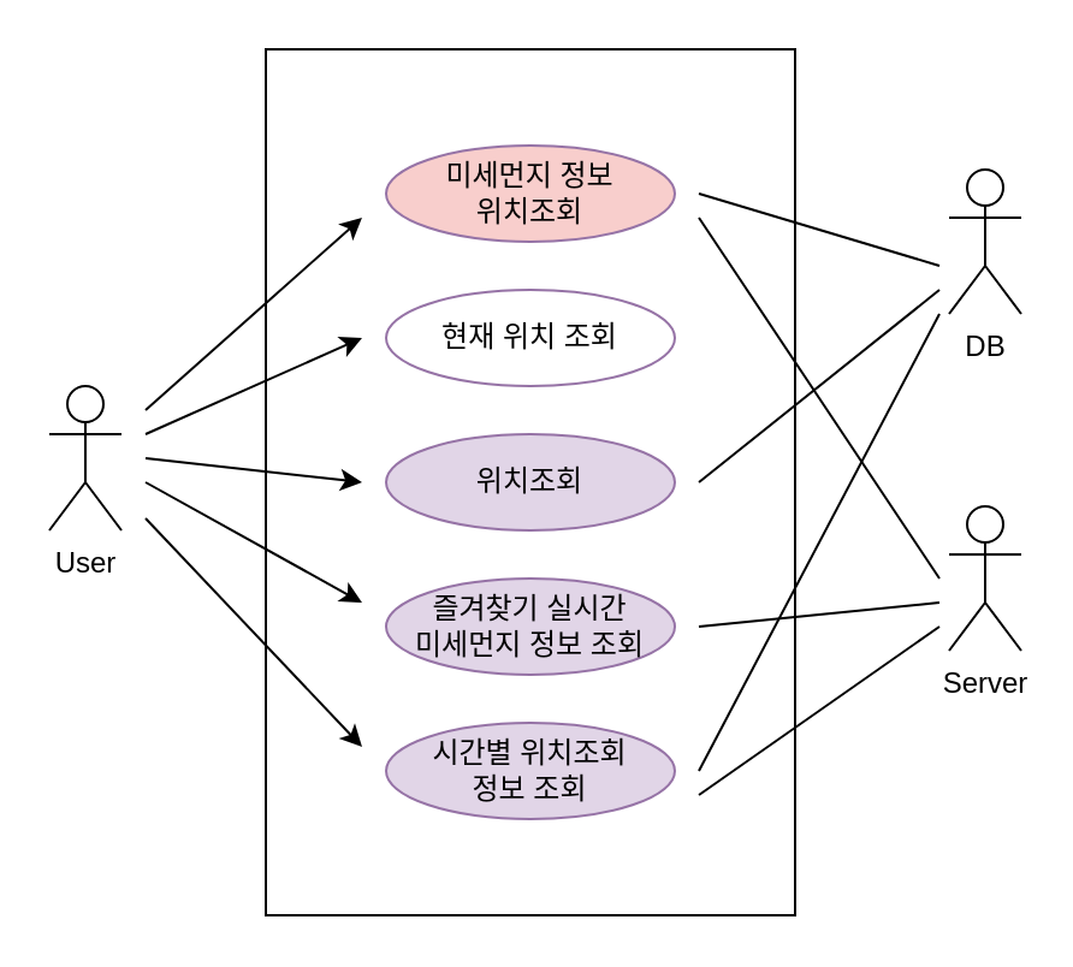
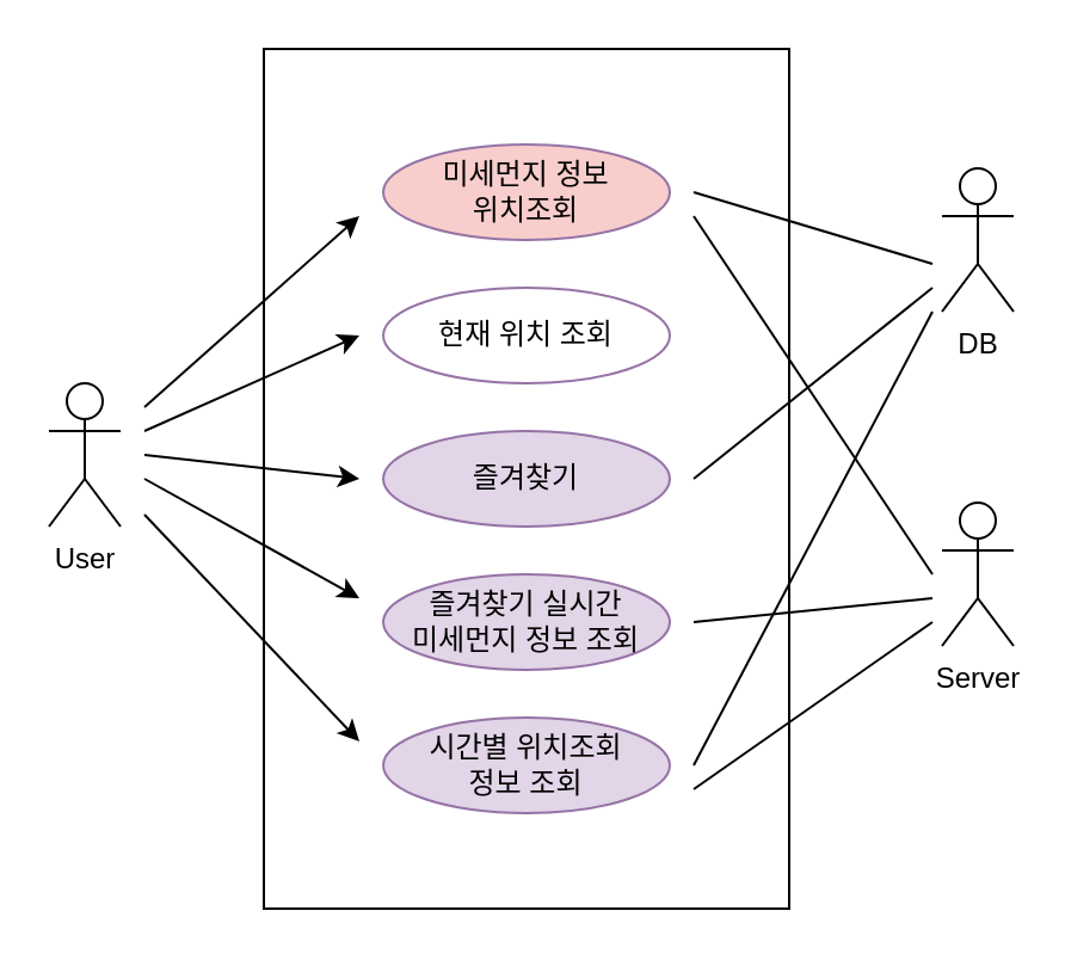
- <mxCell id="8" value="위치조회" style="ellipse;whiteSpace=wrap;html=1;fillColor=#e1d5e7;strokeColor=#9673a6;" vertex="1" parent="1"><mxGeometry x="160" y="180" width="120" height="40" as="geometry" /></mxCell>
+ <mxCell id="8" value="즐겨찾기" style="ellipse;whiteSpace=wrap;html=1;fillColor=#e1d5e7;strokeColor=#9673a6;" vertex="1" parent="1"><mxGeometry x="160" y="180" width="120" height="40" as="geometry" /></mxCell>
